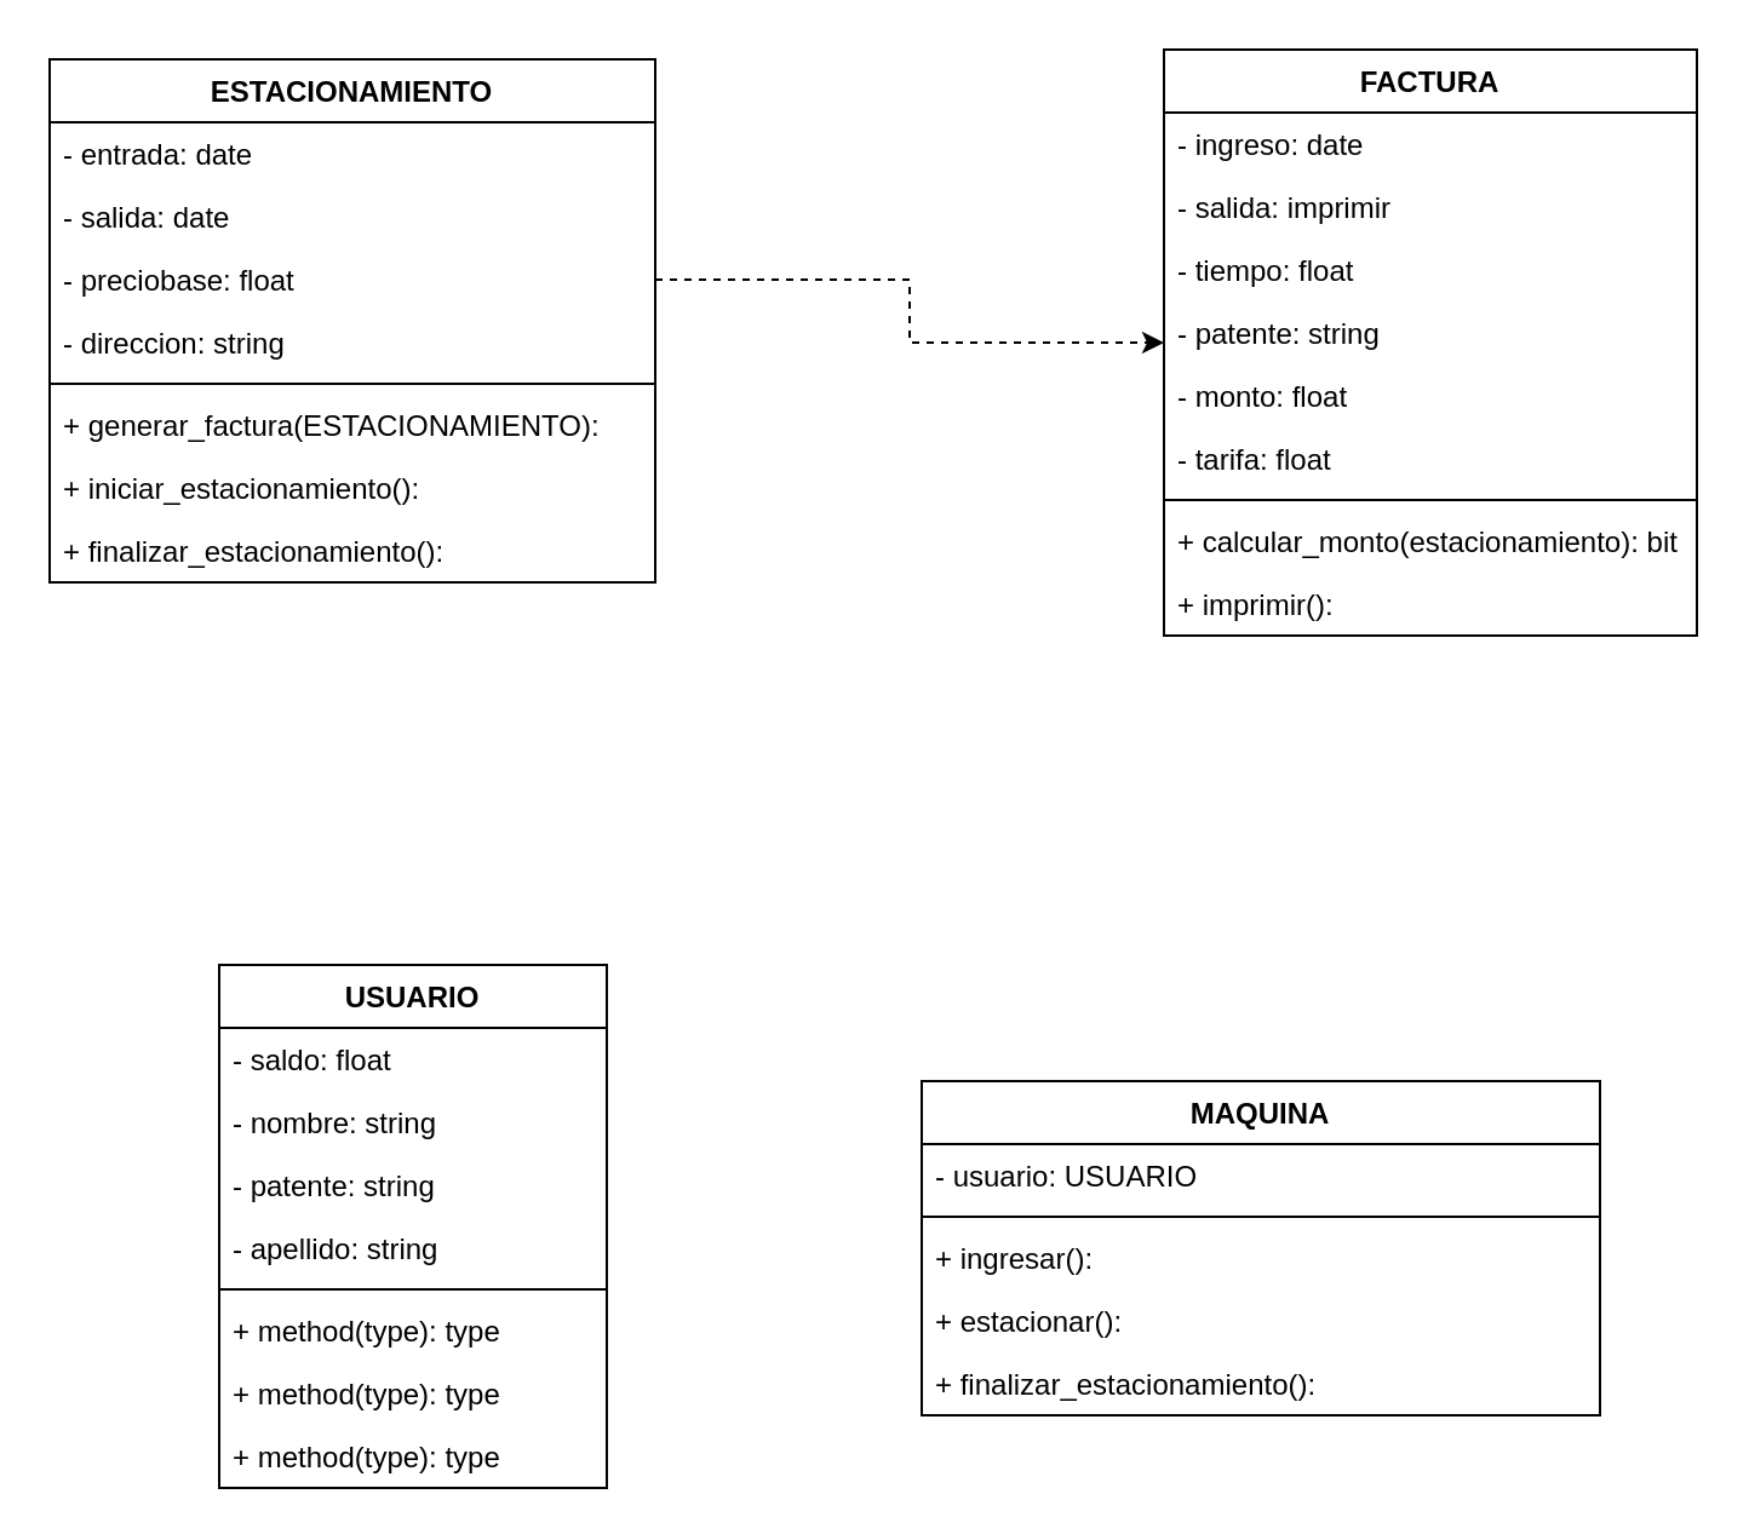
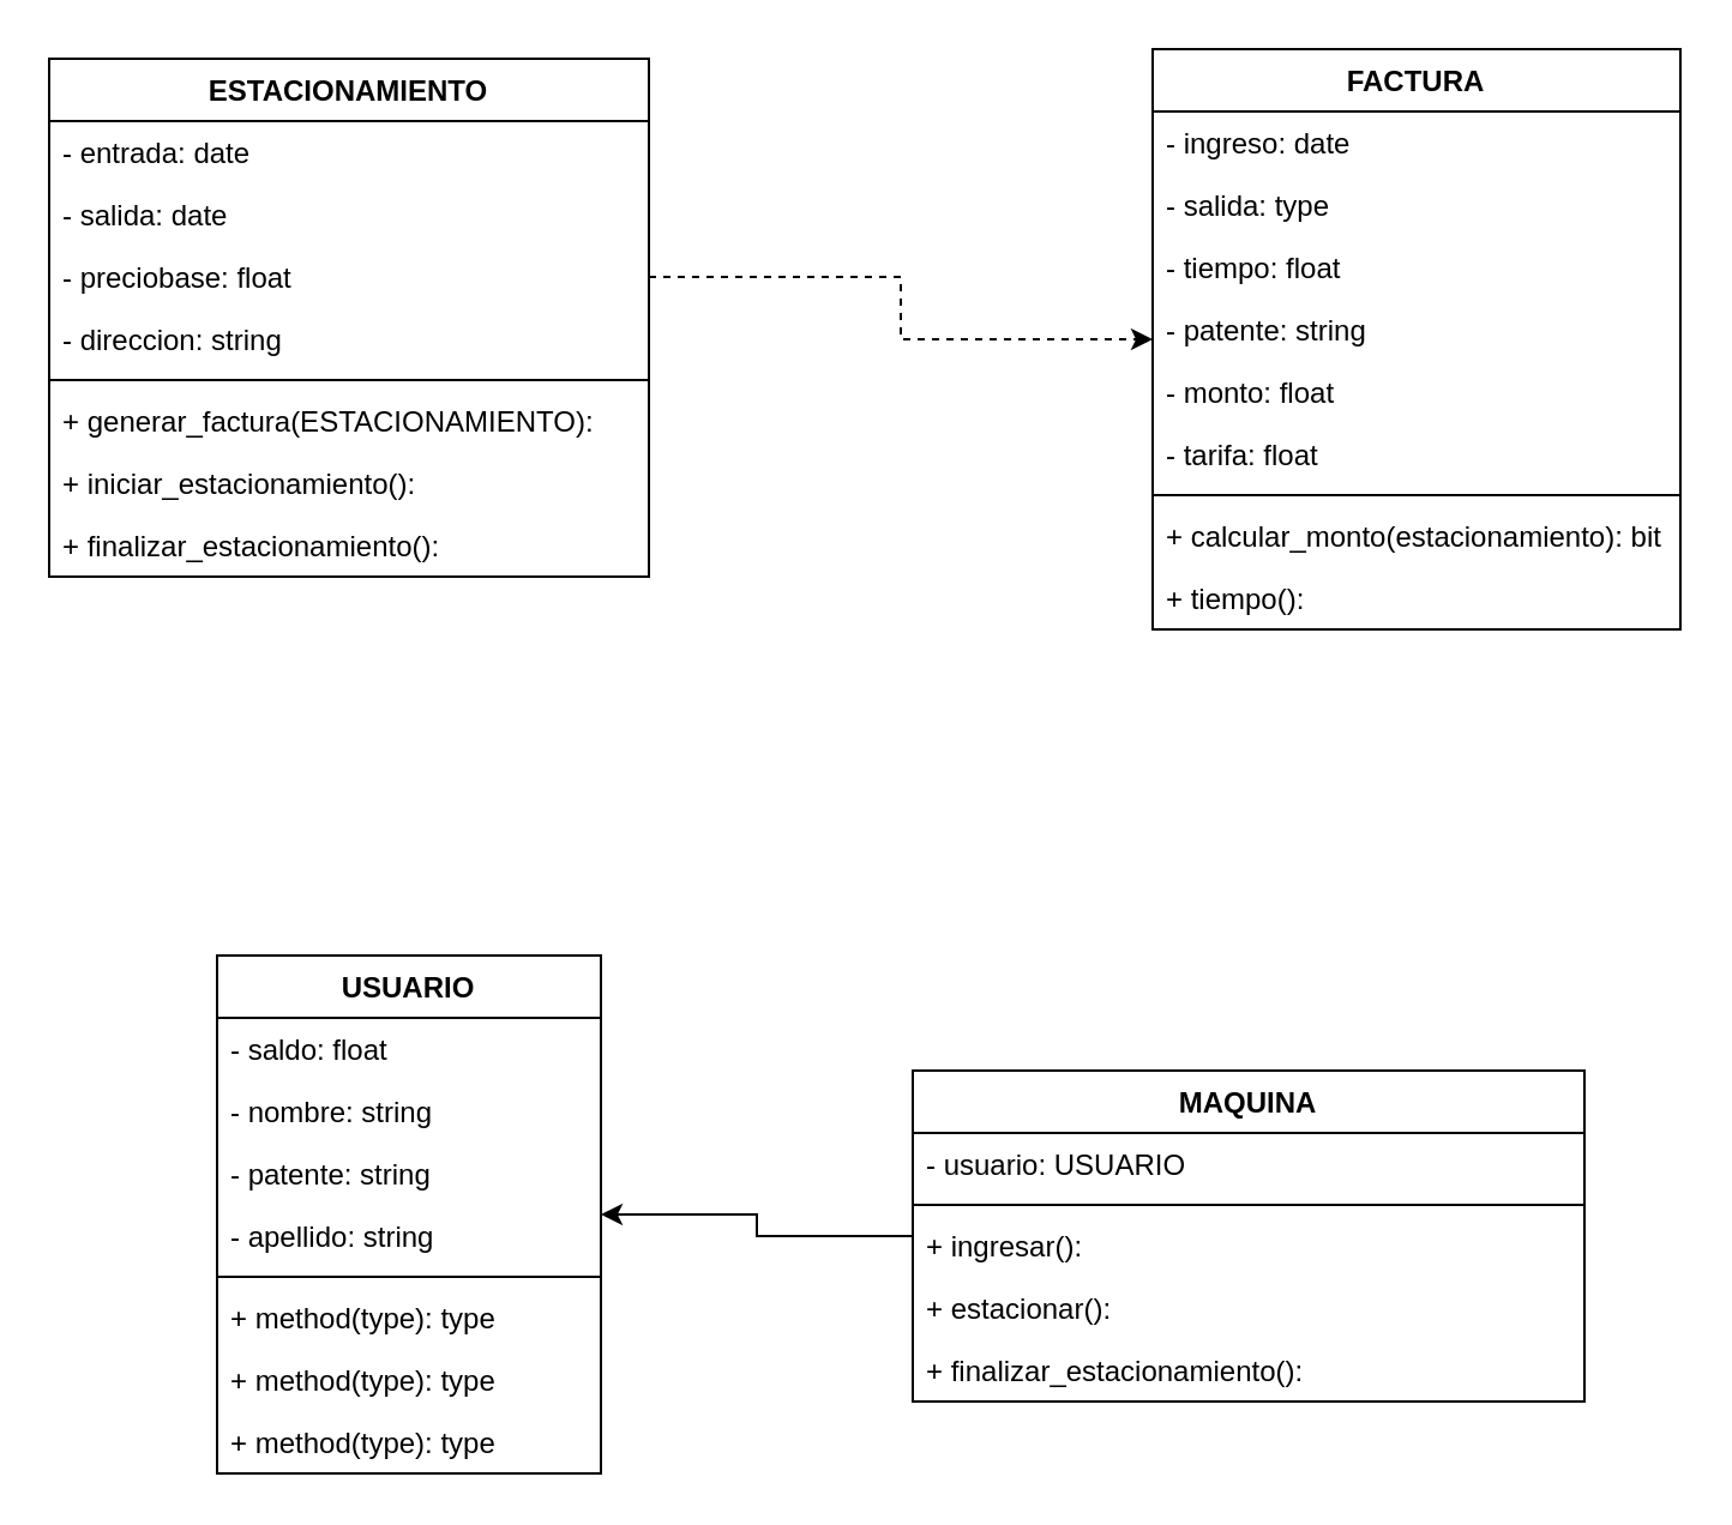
- <mxCell id="13" value="- salida: imprimir" style="text;strokeColor=none;fillColor=none;align=left;verticalAlign=top;spacingLeft=4;spacingRight=4;overflow=hidden;rotatable=0;points=[[0,0.5],[1,0.5]];portConstraint=eastwest;" vertex="1" parent="11"><mxGeometry y="52" width="220" height="26" as="geometry" /></mxCell>
+ <mxCell id="13" value="- salida: type" style="text;strokeColor=none;fillColor=none;align=left;verticalAlign=top;spacingLeft=4;spacingRight=4;overflow=hidden;rotatable=0;points=[[0,0.5],[1,0.5]];portConstraint=eastwest;" vertex="1" parent="11"><mxGeometry y="52" width="220" height="26" as="geometry" /></mxCell>
- <mxCell id="20" value="+ imprimir():" style="text;strokeColor=none;fillColor=none;align=left;verticalAlign=top;spacingLeft=4;spacingRight=4;overflow=hidden;rotatable=0;points=[[0,0.5],[1,0.5]];portConstraint=eastwest;" vertex="1" parent="11"><mxGeometry y="216" width="220" height="26" as="geometry" /></mxCell>
+ <mxCell id="20" value="+ tiempo():" style="text;strokeColor=none;fillColor=none;align=left;verticalAlign=top;spacingLeft=4;spacingRight=4;overflow=hidden;rotatable=0;points=[[0,0.5],[1,0.5]];portConstraint=eastwest;" vertex="1" parent="11"><mxGeometry y="216" width="220" height="26" as="geometry" /></mxCell>
+ <mxCell id="21" style="edgeStyle=orthogonalEdgeStyle;rounded=0;orthogonalLoop=1;jettySize=auto;html=1;" edge="1" parent="1" source="22" target="28"><mxGeometry relative="1" as="geometry" /></mxCell>
